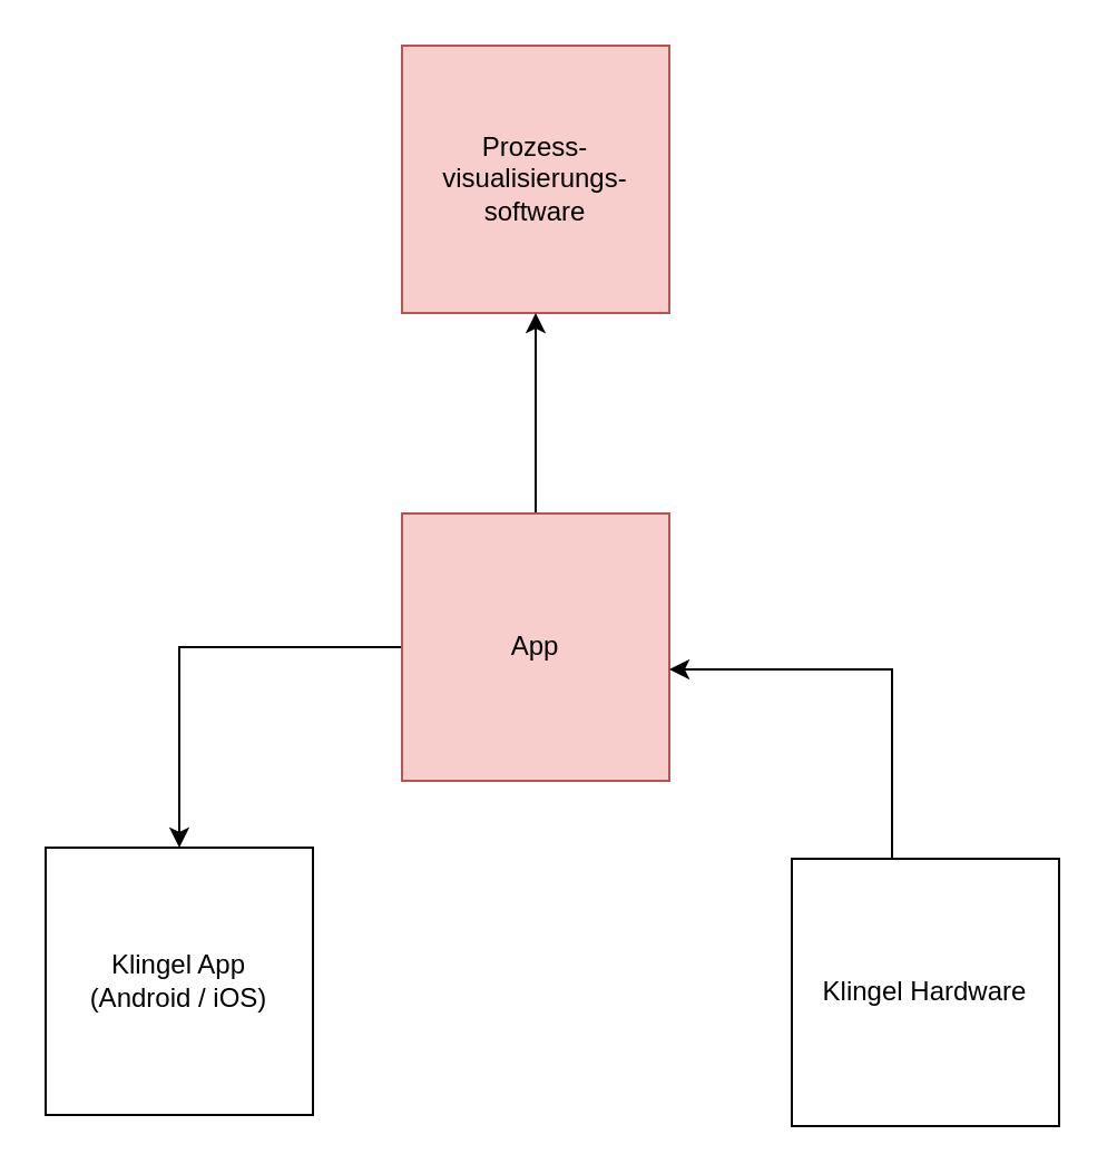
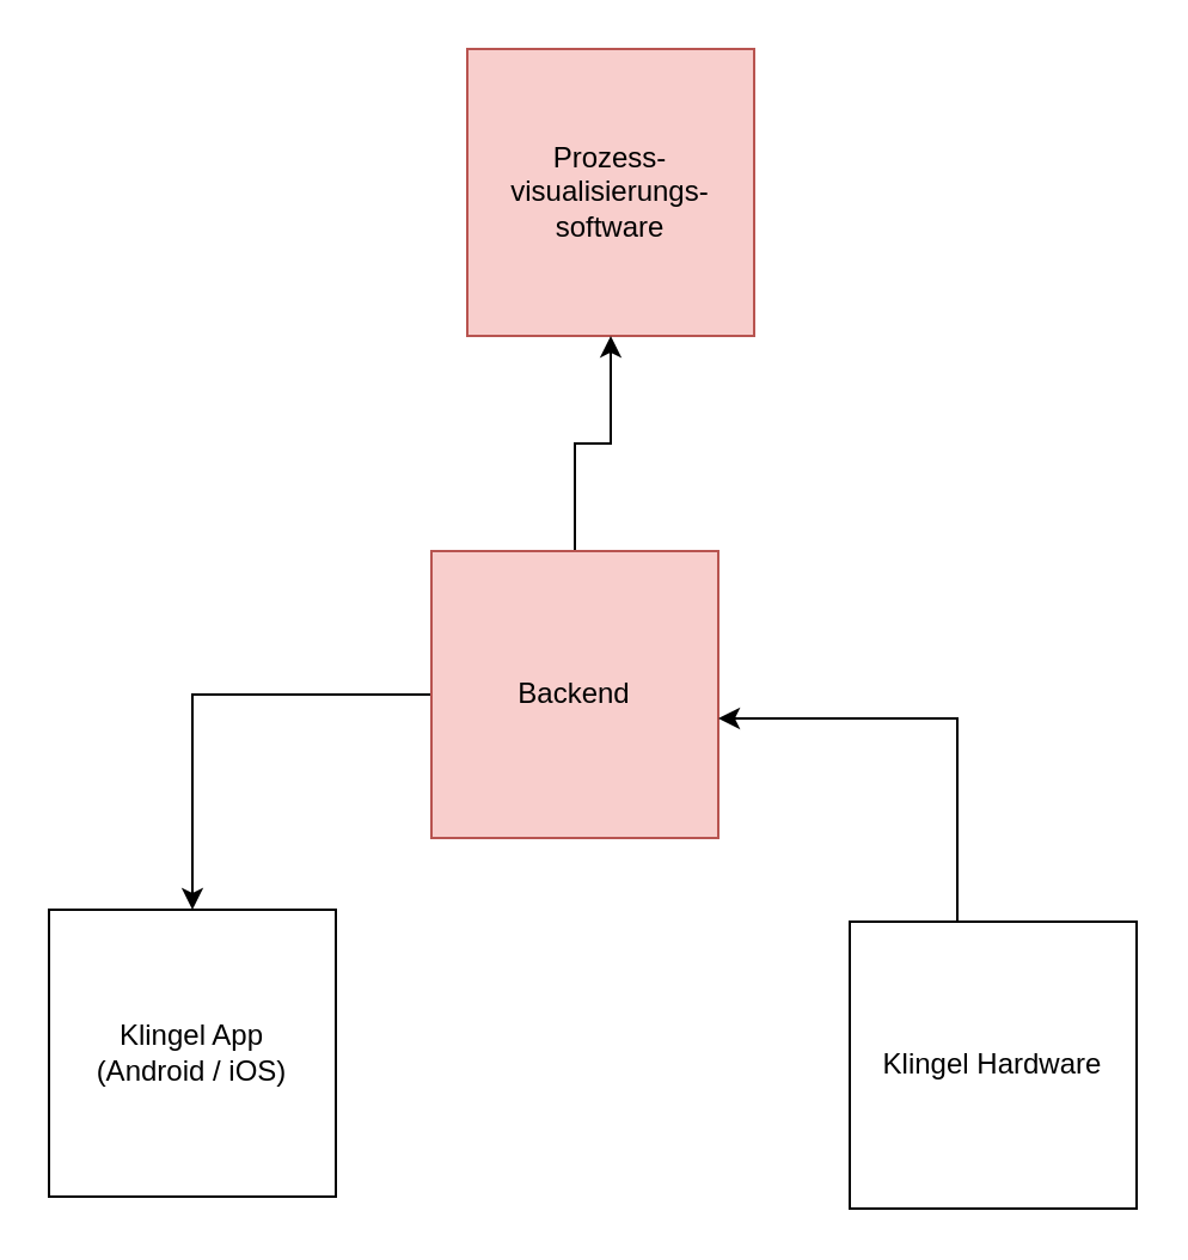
- <mxCell id="3" value="Prozess-visualisierungs-software" style="whiteSpace=wrap;html=1;aspect=fixed;fillColor=#f8cecc;strokeColor=#b85450;" vertex="1" parent="1"><mxGeometry x="180" y="20" width="120" height="120" as="geometry" /></mxCell>
+ <mxCell id="3" value="Prozess-visualisierungs-software" style="whiteSpace=wrap;html=1;aspect=fixed;fillColor=#f8cecc;strokeColor=#b85450;" vertex="1" parent="1"><mxGeometry x="195" y="20" width="120" height="120" as="geometry" /></mxCell>
- <mxCell id="6" value="App" style="whiteSpace=wrap;html=1;aspect=fixed;fillColor=#f8cecc;strokeColor=#b85450;" vertex="1" parent="1"><mxGeometry x="180" y="230" width="120" height="120" as="geometry" /></mxCell>
+ <mxCell id="6" value="Backend" style="whiteSpace=wrap;html=1;aspect=fixed;fillColor=#f8cecc;strokeColor=#b85450;" vertex="1" parent="1"><mxGeometry x="180" y="230" width="120" height="120" as="geometry" /></mxCell>
